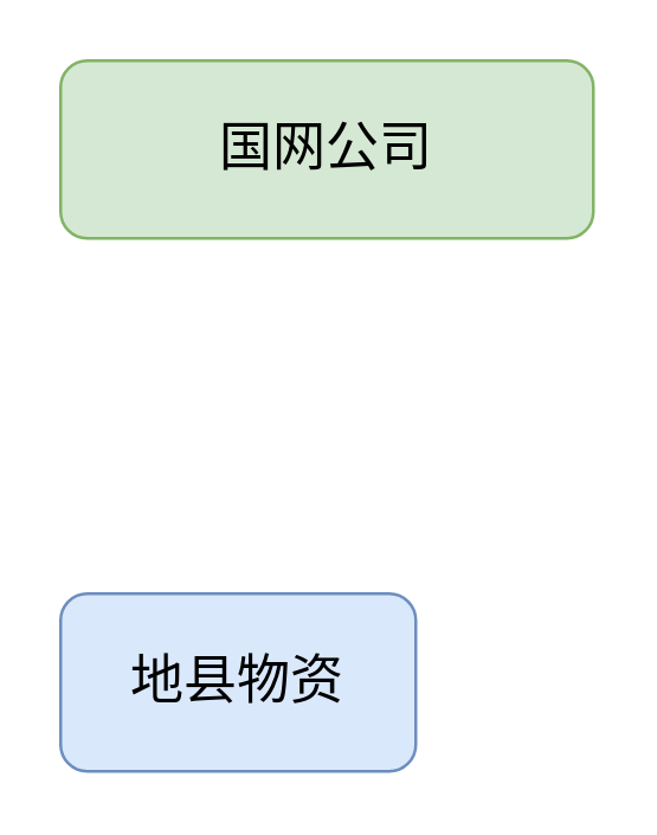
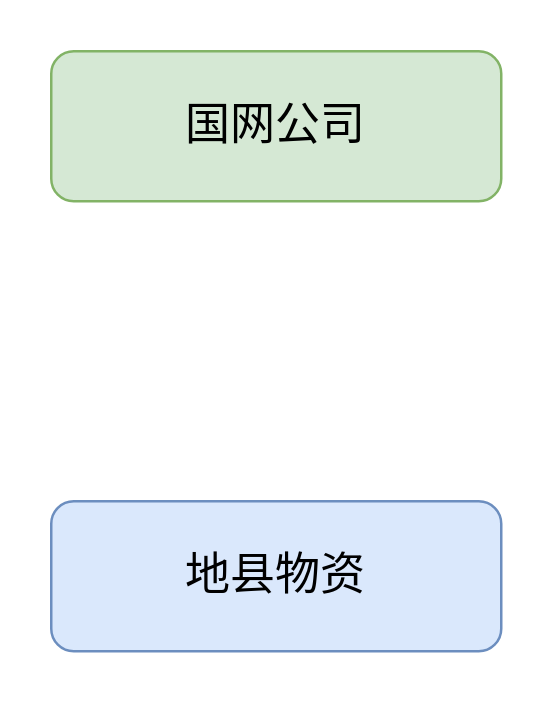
- <mxCell id="3" value="地县物资" style="rounded=1;whiteSpace=wrap;html=1;fontSize=18;fontFamily=MiSans;fillColor=#dae8fc;strokeColor=#6c8ebf;" vertex="1" parent="1"><mxGeometry x="20" y="200" width="120" height="60" as="geometry" /></mxCell>
+ <mxCell id="3" value="地县物资" style="rounded=1;whiteSpace=wrap;html=1;fontSize=18;fontFamily=MiSans;fillColor=#dae8fc;strokeColor=#6c8ebf;" vertex="1" parent="1"><mxGeometry x="20" y="200" width="180" height="60" as="geometry" /></mxCell>
